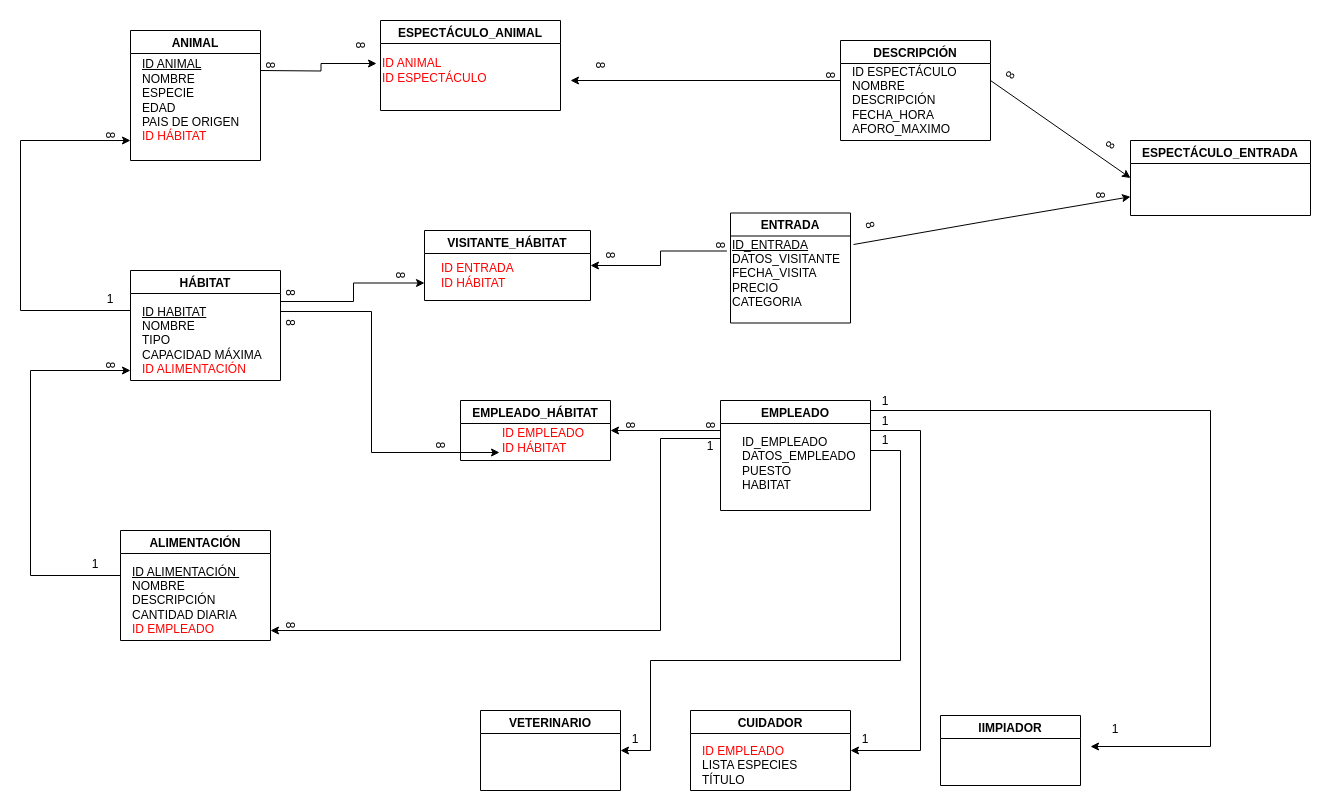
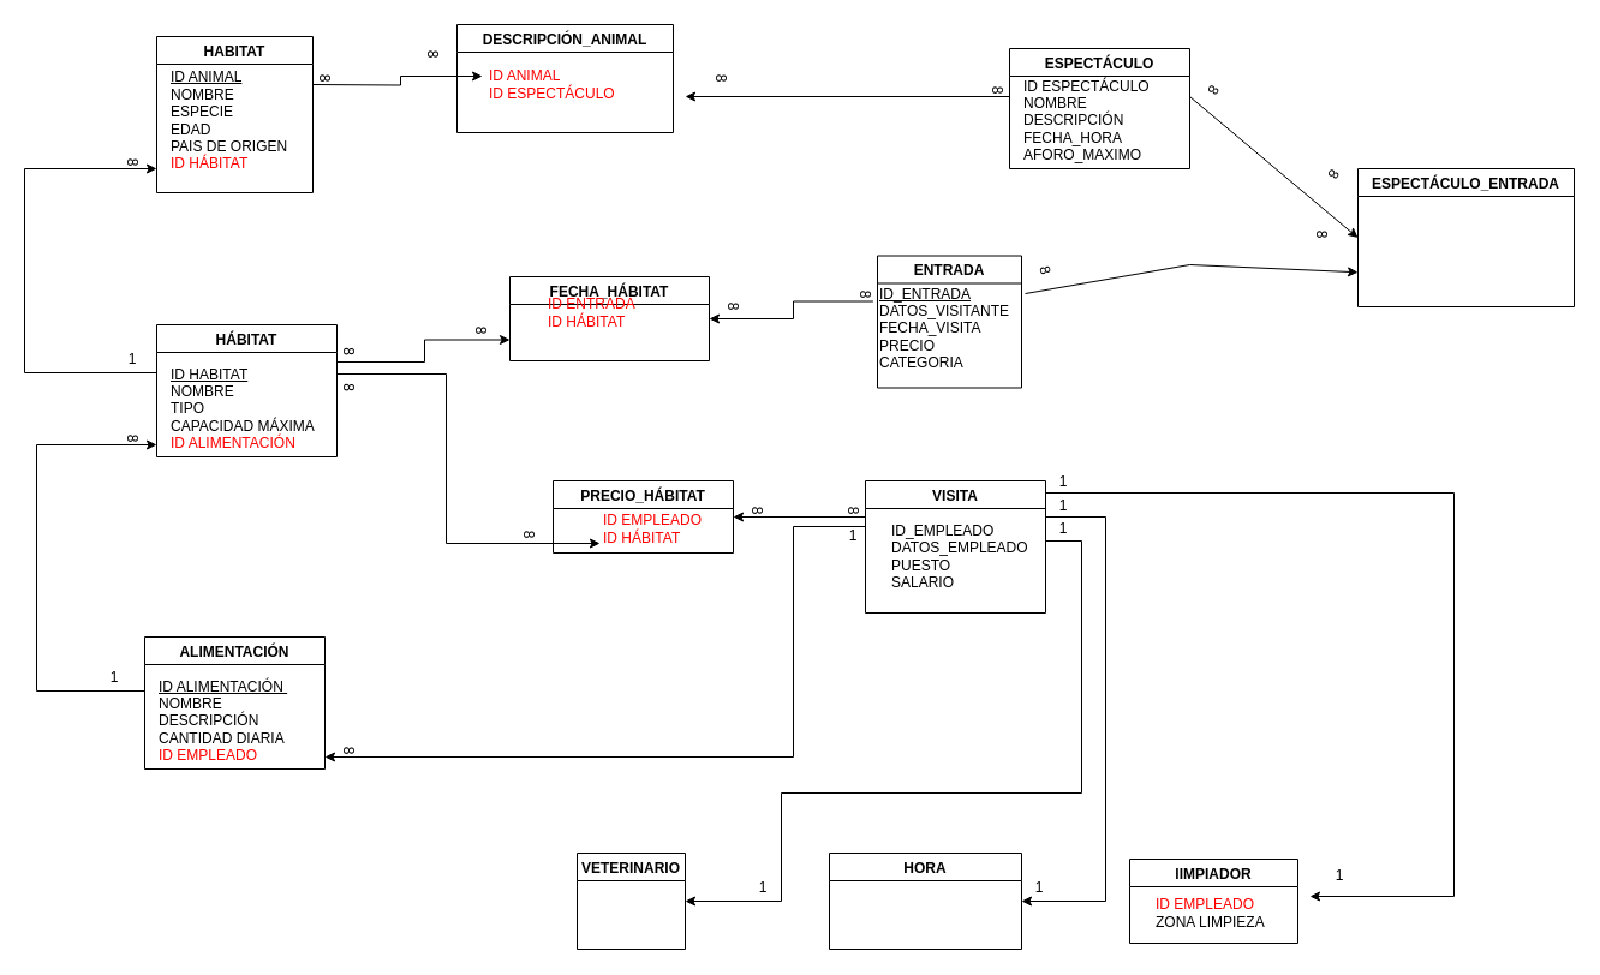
- <mxCell id="14" value="ESPECTÁCULO_ANIMAL" style="swimlane;" parent="1" vertex="1"><mxGeometry x="380" y="20" width="180" height="90" as="geometry" /></mxCell>
+ <mxCell id="14" value="DESCRIPCIÓN_ANIMAL" style="swimlane;" parent="1" vertex="1"><mxGeometry x="380" y="20" width="180" height="90" as="geometry" /></mxCell>
- <mxCell id="2" value="ANIMAL" style="swimlane;" parent="1" vertex="1"><mxGeometry x="130" y="30" width="130" height="130" as="geometry"><mxRectangle x="60" y="50" width="70" height="23" as="alternateBounds" /></mxGeometry></mxCell>
+ <mxCell id="2" value="HABITAT" style="swimlane;" parent="1" vertex="1"><mxGeometry x="130" y="30" width="130" height="130" as="geometry"><mxRectangle x="60" y="50" width="70" height="23" as="alternateBounds" /></mxGeometry></mxCell>
- <mxCell id="10" value="DESCRIPCIÓN" style="swimlane;" parent="1" vertex="1"><mxGeometry x="840" y="40" width="150" height="100" as="geometry"><mxRectangle x="170" y="250" width="120" height="23" as="alternateBounds" /></mxGeometry></mxCell>
+ <mxCell id="10" value="ESPECTÁCULO" style="swimlane;" parent="1" vertex="1"><mxGeometry x="840" y="40" width="150" height="100" as="geometry"><mxRectangle x="170" y="250" width="120" height="23" as="alternateBounds" /></mxGeometry></mxCell>
- <mxCell id="15" value="&lt;font color=&quot;#ff0000&quot;&gt;ID ANIMAL&lt;br&gt;ID ESPECTÁCULO&lt;/font&gt;" style="text;html=1;align=left;verticalAlign=middle;resizable=0;points=[];autosize=1;strokeColor=none;fillColor=none;" parent="14" vertex="1"><mxGeometry y="35" width="120" height="30" as="geometry" /></mxCell>
+ <mxCell id="15" value="&lt;font color=&quot;#ff0000&quot;&gt;ID ANIMAL&lt;br&gt;ID ESPECTÁCULO&lt;/font&gt;" style="text;html=1;align=left;verticalAlign=middle;resizable=0;points=[];autosize=1;strokeColor=none;fillColor=none;" parent="14" vertex="1"><mxGeometry x="25" y="35" width="120" height="30" as="geometry" /></mxCell>
- <mxCell id="61" value="ESPECTÁCULO_ENTRADA" style="swimlane;" vertex="1" parent="1"><mxGeometry x="1130" y="140" width="180" height="75" as="geometry" /></mxCell>
+ <mxCell id="61" value="ESPECTÁCULO_ENTRADA" style="swimlane;" vertex="1" parent="1"><mxGeometry x="1130" y="140" width="180" height="115" as="geometry" /></mxCell>
- <mxCell id="19" value="VISITANTE_HÁBITAT" style="swimlane;" parent="1" vertex="1"><mxGeometry x="424" y="230" width="166" height="70" as="geometry" /></mxCell>
+ <mxCell id="19" value="FECHA_HÁBITAT" style="swimlane;" parent="1" vertex="1"><mxGeometry x="424" y="230" width="166" height="70" as="geometry" /></mxCell>
- <mxCell id="20" value="&lt;font color=&quot;#ff0000&quot;&gt;ID ENTRADA&lt;br&gt;ID HÁBITAT&lt;/font&gt;" style="text;html=1;align=left;verticalAlign=middle;resizable=0;points=[];autosize=1;strokeColor=none;fillColor=none;" parent="19" vertex="1"><mxGeometry x="15" y="30" width="90" height="30" as="geometry" /></mxCell>
+ <mxCell id="20" value="&lt;font color=&quot;#ff0000&quot;&gt;ID ENTRADA&lt;br&gt;ID HÁBITAT&lt;/font&gt;" style="text;html=1;align=left;verticalAlign=middle;resizable=0;points=[];autosize=1;strokeColor=none;fillColor=none;" parent="19" vertex="1"><mxGeometry x="30" y="15" width="90" height="30" as="geometry" /></mxCell>
- <mxCell id="23" value="EMPLEADO_HÁBITAT" style="swimlane;" parent="1" vertex="1"><mxGeometry x="460" y="400" width="150" height="60" as="geometry" /></mxCell>
+ <mxCell id="23" value="PRECIO_HÁBITAT" style="swimlane;" parent="1" vertex="1"><mxGeometry x="460" y="400" width="150" height="60" as="geometry" /></mxCell>
- <mxCell id="8" value="EMPLEADO" style="swimlane;" parent="1" vertex="1"><mxGeometry x="720" y="400" width="150" height="110" as="geometry"><mxRectangle x="640" y="50" width="100" height="23" as="alternateBounds" /></mxGeometry></mxCell>
+ <mxCell id="8" value="VISITA" style="swimlane;" parent="1" vertex="1"><mxGeometry x="720" y="400" width="150" height="110" as="geometry"><mxRectangle x="640" y="50" width="100" height="23" as="alternateBounds" /></mxGeometry></mxCell>
- <mxCell id="9" value="ID_EMPLEADO&lt;br&gt;DATOS_EMPLEADO&lt;br&gt;PUESTO&lt;br&gt;HABITAT" style="text;html=1;align=left;verticalAlign=middle;resizable=0;points=[];autosize=1;strokeColor=none;fillColor=none;" parent="8" vertex="1"><mxGeometry x="20" y="33" width="130" height="60" as="geometry" /></mxCell>
+ <mxCell id="9" value="ID_EMPLEADO&lt;br&gt;DATOS_EMPLEADO&lt;br&gt;PUESTO&lt;br&gt;SALARIO" style="text;html=1;align=left;verticalAlign=middle;resizable=0;points=[];autosize=1;strokeColor=none;fillColor=none;" parent="8" vertex="1"><mxGeometry x="20" y="33" width="130" height="60" as="geometry" /></mxCell>
- <mxCell id="29" value="CUIDADOR" style="swimlane;" parent="1" vertex="1"><mxGeometry x="690" y="710" width="160" height="80" as="geometry" /></mxCell>
+ <mxCell id="29" value="HORA" style="swimlane;" parent="1" vertex="1"><mxGeometry x="690" y="710" width="160" height="80" as="geometry" /></mxCell>
- <mxCell id="28" value="VETERINARIO" style="swimlane;" parent="1" vertex="1"><mxGeometry x="480" y="710" width="140" height="80" as="geometry" /></mxCell>
+ <mxCell id="28" value="VETERINARIO" style="swimlane;" parent="1" vertex="1"><mxGeometry x="480" y="710" width="90" height="80" as="geometry" /></mxCell>
+ <mxCell id="32" value="&lt;font color=&quot;#ff0000&quot;&gt;ID EMPLEADO&lt;/font&gt;&lt;br&gt;ZONA LIMPIEZA" style="text;html=1;align=left;verticalAlign=middle;resizable=0;points=[];autosize=1;strokeColor=none;fillColor=none;" parent="31" vertex="1"><mxGeometry x="20" y="30" width="110" height="30" as="geometry" /></mxCell>
- <mxCell id="30" value="&lt;font color=&quot;#ff0000&quot;&gt;ID EMPLEADO&lt;br&gt;&lt;/font&gt;LISTA ESPECIES&lt;br&gt;TÍTULO" style="text;html=1;align=left;verticalAlign=middle;resizable=0;points=[];autosize=1;strokeColor=none;fillColor=none;" parent="29" vertex="1"><mxGeometry x="10" y="30" width="110" height="50" as="geometry" /></mxCell>
